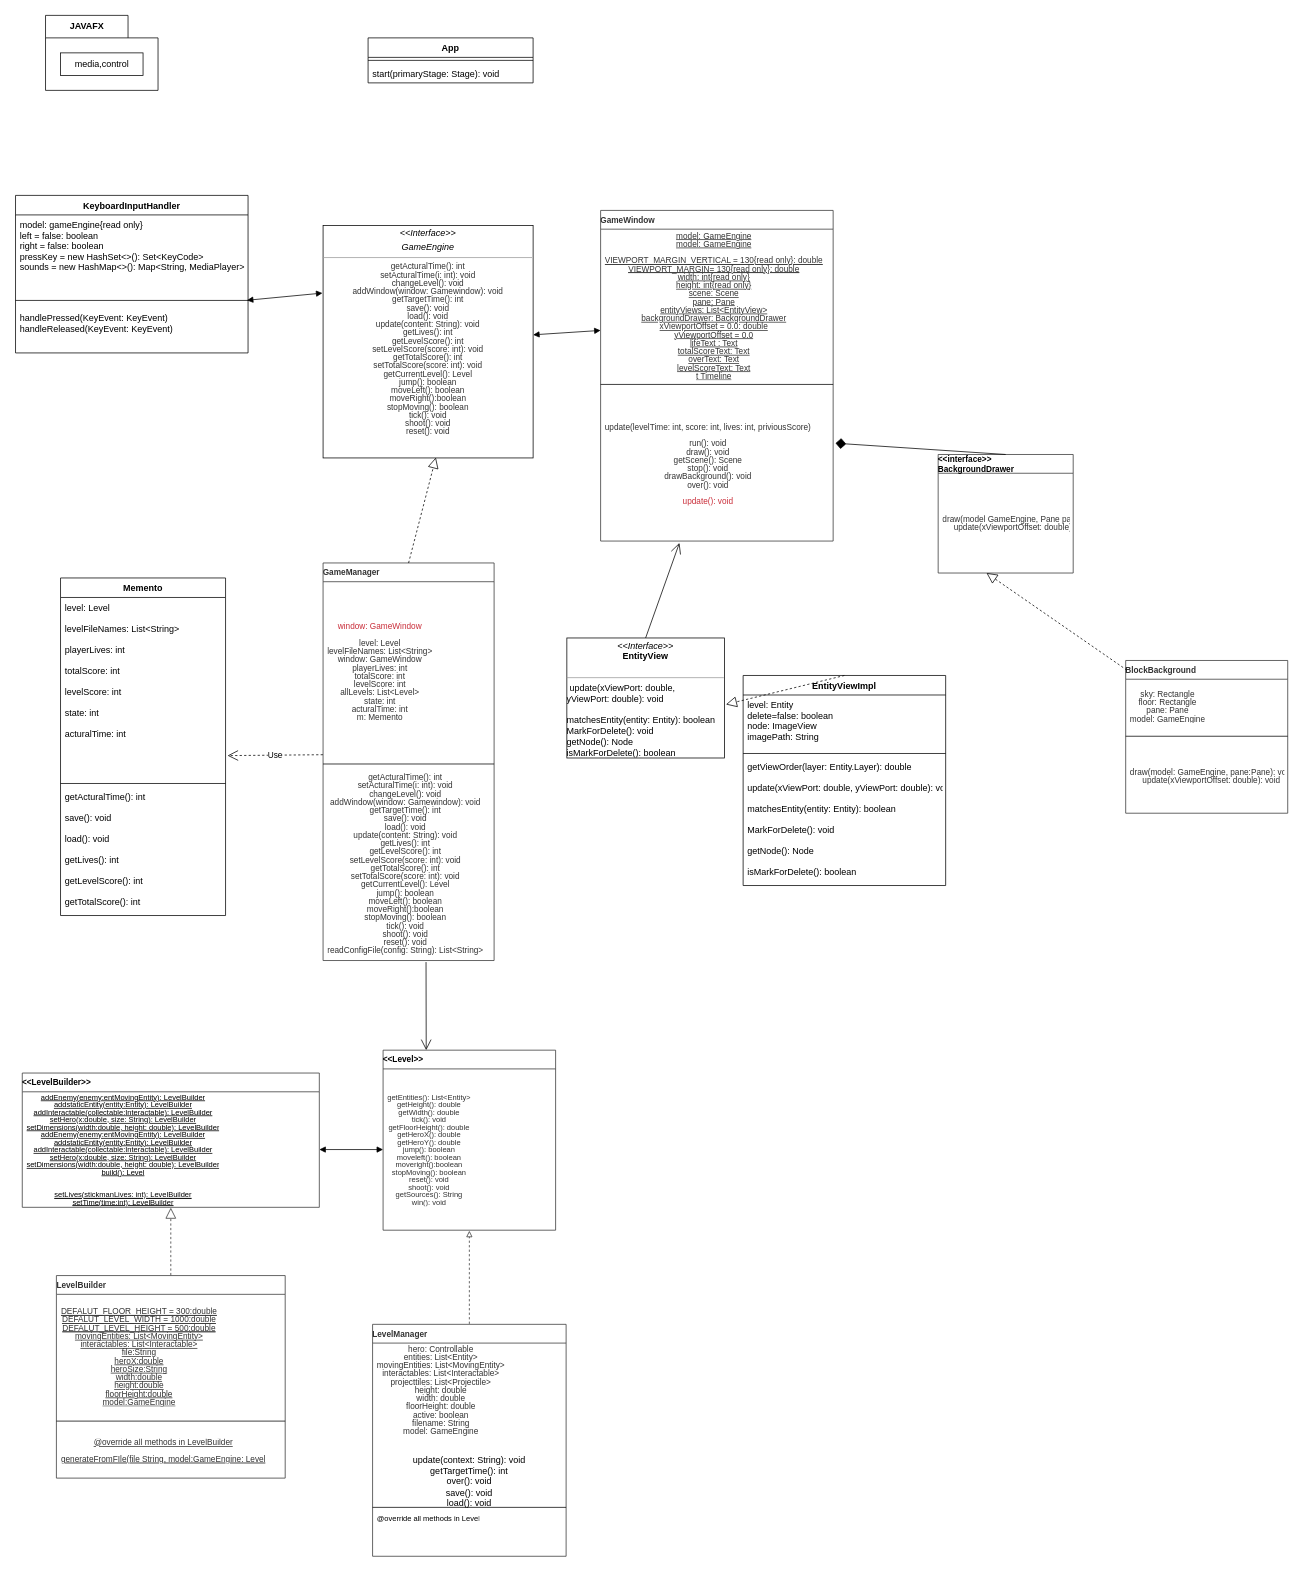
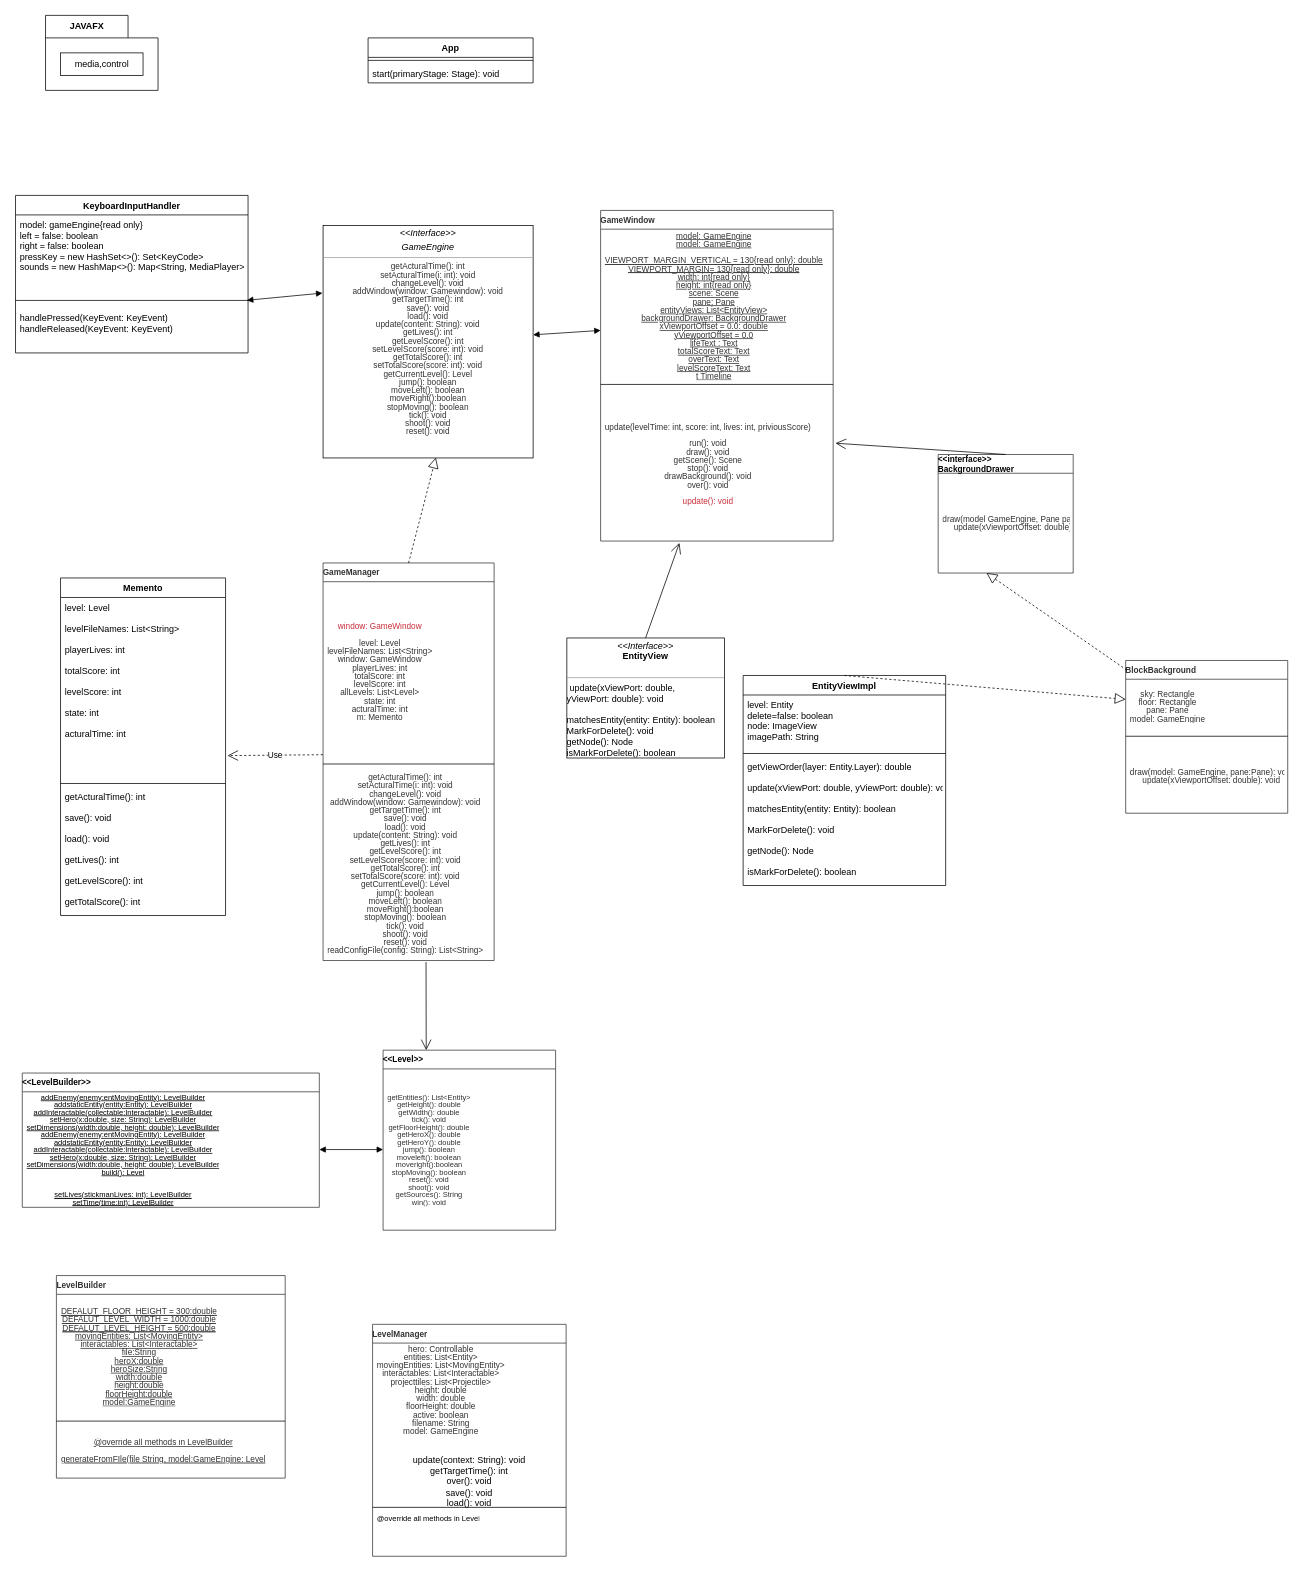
- <mxCell id="33" value="" style="endArrow=diamond;endFill=1;endSize=12;html=1;exitX=0.5;exitY=0;exitDx=0;exitDy=0;entryX=1.01;entryY=0.363;entryDx=0;entryDy=0;entryPerimeter=0;" edge="1" parent="1" source="28" target="5"><mxGeometry width="160" relative="1" as="geometry"><mxPoint x="1290" y="570" as="sourcePoint" /><mxPoint x="1450" y="570" as="targetPoint" /></mxGeometry></mxCell>
+ <mxCell id="33" value="" style="endArrow=open;endFill=1;endSize=12;html=1;exitX=0.5;exitY=0;exitDx=0;exitDy=0;entryX=1.01;entryY=0.363;entryDx=0;entryDy=0;entryPerimeter=0;" edge="1" parent="1" source="28" target="5"><mxGeometry width="160" relative="1" as="geometry"><mxPoint x="1290" y="570" as="sourcePoint" /><mxPoint x="1450" y="570" as="targetPoint" /></mxGeometry></mxCell>
- <mxCell id="31" value="" style="endArrow=block;dashed=1;endFill=0;endSize=12;html=1;exitX=0.5;exitY=0;exitDx=0;exitDy=0;entryX=1.01;entryY=0.554;entryDx=0;entryDy=0;entryPerimeter=0;" edge="1" parent="1" source="20" target="19"><mxGeometry width="160" relative="1" as="geometry"><mxPoint x="1350" y="829.41" as="sourcePoint" /><mxPoint x="1510" y="829.41" as="targetPoint" /></mxGeometry></mxCell>
+ <mxCell id="31" value="" style="endArrow=block;dashed=1;endFill=0;endSize=12;html=1;exitX=0.5;exitY=0;exitDx=0;exitDy=0;" edge="1" parent="1" source="20" target="25"><mxGeometry width="160" relative="1" as="geometry"><mxPoint x="1350" y="829.41" as="sourcePoint" /><mxPoint x="1510" y="829.41" as="targetPoint" /></mxGeometry></mxCell>
- <mxCell id="57" value="" style="html=1;jettySize=18;whiteSpace=wrap;overflow=block;fontSize=11;strokeColor=#333333;strokeOpacity=100;dashed=1;rounded=1;arcSize=24;edgeStyle=orthogonalEdgeStyle;startArrow=none;;endArrow=block;endFill=0;endSize=12;;exitX=0.5;exitY=-0.002;exitPerimeter=0;entryX=0.5;entryY=1.003;entryPerimeter=0;" edge="1" parent="1" source="43" target="54"><mxGeometry width="100" height="100" relative="1" as="geometry"><Array as="points" /></mxGeometry></mxCell>
- <mxCell id="56" value="" style="html=1;jettySize=18;whiteSpace=wrap;overflow=block;fontSize=11;strokeColor=#333333;strokeOpacity=100;dashed=1;rounded=1;arcSize=24;edgeStyle=orthogonalEdgeStyle;startArrow=none;;endArrow=block;endFill=0;;exitX=0.5;exitY=-0.002;exitPerimeter=0;entryX=0.5;entryY=1.003;entryPerimeter=0;" edge="1" parent="1" source="49" target="47"><mxGeometry width="100" height="100" relative="1" as="geometry"><Array as="points" /></mxGeometry></mxCell>
